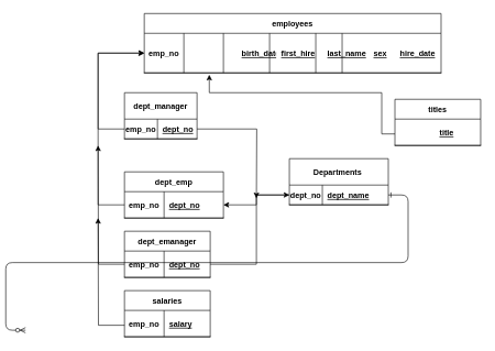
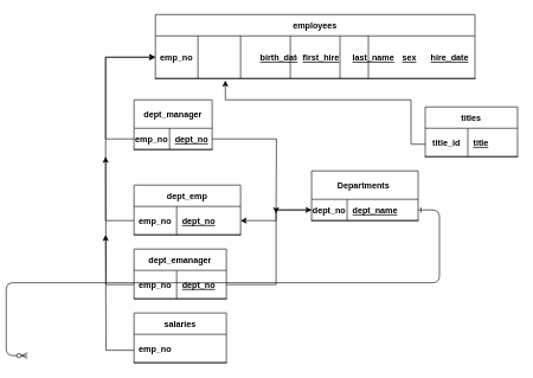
+ <mxCell id="36" value="title_id" style="shape=partialRectangle;overflow=hidden;connectable=0;fillColor=none;top=0;left=0;bottom=0;right=0;fontStyle=1;" vertex="1" parent="35"><mxGeometry width="60.0" height="40" as="geometry"><mxRectangle width="60.0" height="40" as="alternateBounds" /></mxGeometry></mxCell>
- <mxCell id="32" value="salary" style="shape=partialRectangle;overflow=hidden;connectable=0;fillColor=none;top=0;left=0;bottom=0;right=0;align=left;spacingLeft=6;fontStyle=5;" vertex="1" parent="30"><mxGeometry x="60.0" width="70.0" height="40" as="geometry"><mxRectangle width="70.0" height="40" as="alternateBounds" /></mxGeometry></mxCell>
